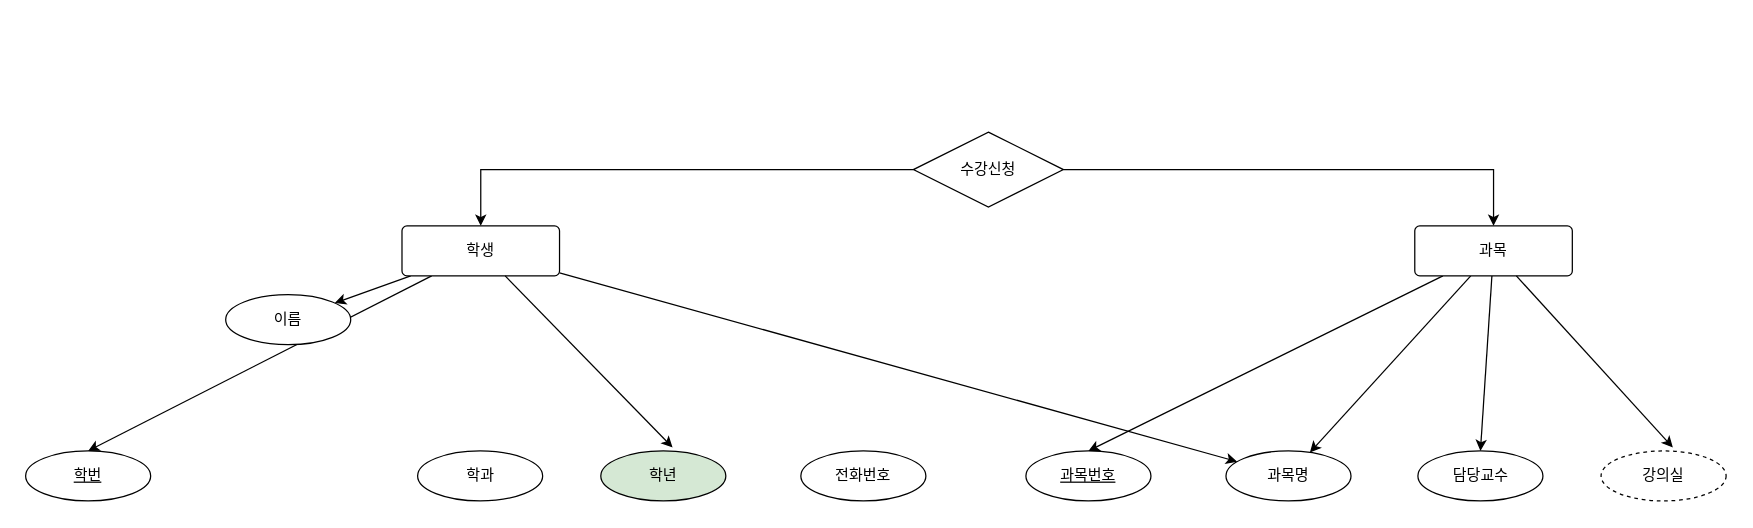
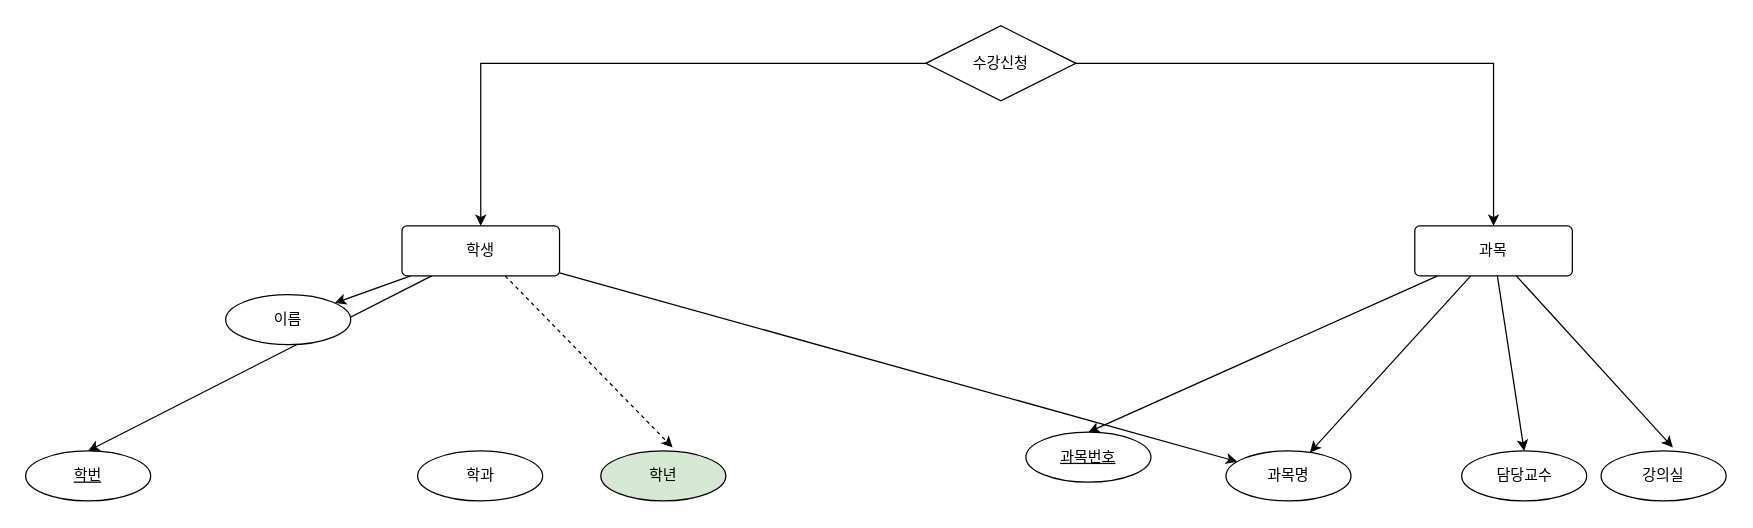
- <mxCell id="23" value="수강신청" style="shape=rhombus;perimeter=rhombusPerimeter;whiteSpace=wrap;html=1;align=center;" vertex="1" parent="1"><mxGeometry x="730" y="105" width="120" height="60" as="geometry" /></mxCell>
+ <mxCell id="23" value="수강신청" style="shape=rhombus;perimeter=rhombusPerimeter;whiteSpace=wrap;html=1;align=center;" vertex="1" parent="1"><mxGeometry x="740" y="20" width="120" height="60" as="geometry" /></mxCell>
- <mxCell id="11" style="rounded=0;orthogonalLoop=1;jettySize=auto;html=1;entryX=0.574;entryY=-0.07;entryDx=0;entryDy=0;entryPerimeter=0;" edge="1" parent="1" source="5" target="9"><mxGeometry relative="1" as="geometry" /></mxCell>
+ <mxCell id="11" style="rounded=0;orthogonalLoop=1;jettySize=auto;html=1;entryX=0.574;entryY=-0.07;entryDx=0;entryDy=0;entryPerimeter=0;dashed=1;" edge="1" parent="1" source="5" target="9"><mxGeometry relative="1" as="geometry" /></mxCell>
- <mxCell id="10" value="전화번호" style="ellipse;whiteSpace=wrap;html=1;align=center;" vertex="1" parent="1"><mxGeometry x="640" y="360" width="100" height="40" as="geometry" /></mxCell>
- <mxCell id="16" value="과목번호" style="ellipse;whiteSpace=wrap;html=1;align=center;fontStyle=4;" vertex="1" parent="1"><mxGeometry x="820" y="360" width="100" height="40" as="geometry" /></mxCell>
+ <mxCell id="16" value="과목번호" style="ellipse;whiteSpace=wrap;html=1;align=center;fontStyle=4;" vertex="1" parent="1"><mxGeometry x="820" y="345" width="100" height="40" as="geometry" /></mxCell>
- <mxCell id="18" value="담당교수" style="ellipse;whiteSpace=wrap;html=1;align=center;" vertex="1" parent="1"><mxGeometry x="1133.5" y="360" width="100" height="40" as="geometry" /></mxCell>
+ <mxCell id="18" value="담당교수" style="ellipse;whiteSpace=wrap;html=1;align=center;" vertex="1" parent="1"><mxGeometry x="1168.5" y="360" width="100" height="40" as="geometry" /></mxCell>
- <mxCell id="19" value="강의실" style="ellipse;whiteSpace=wrap;html=1;align=center;dashed=1;" vertex="1" parent="1"><mxGeometry x="1280" y="360" width="100" height="40" as="geometry" /></mxCell>
+ <mxCell id="19" value="강의실" style="ellipse;whiteSpace=wrap;html=1;align=center;" vertex="1" parent="1"><mxGeometry x="1280" y="360" width="100" height="40" as="geometry" /></mxCell>
